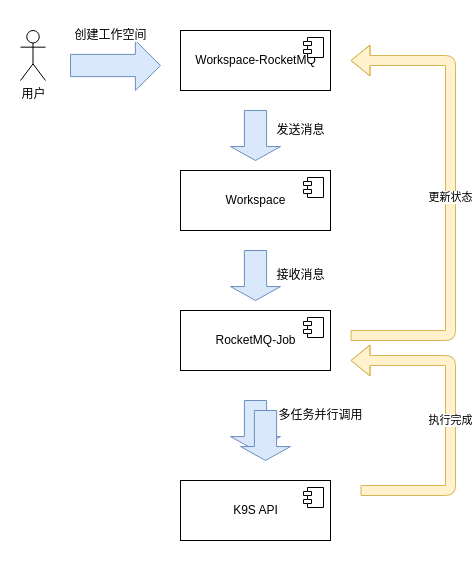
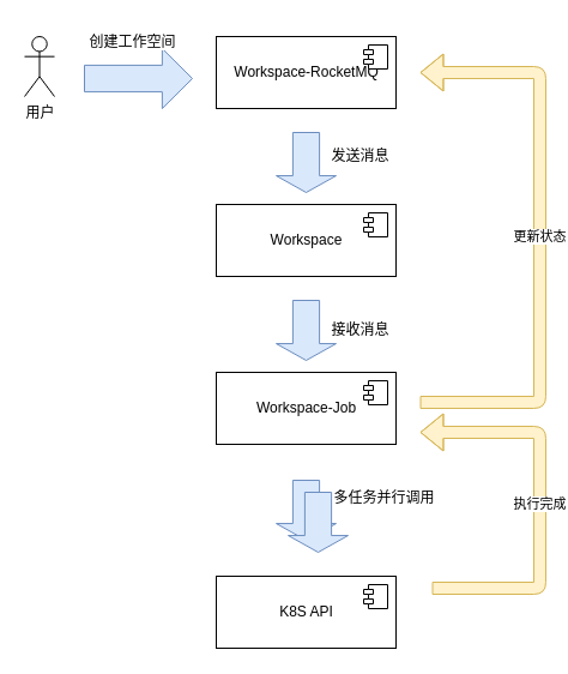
- <mxCell id="4" value="RocketMQ-Job" style="html=1;dropTarget=0;" parent="1" vertex="1"><mxGeometry x="180" y="310" width="150" height="60" as="geometry" /></mxCell>
+ <mxCell id="4" value="Workspace-Job" style="html=1;dropTarget=0;" parent="1" vertex="1"><mxGeometry x="180" y="310" width="150" height="60" as="geometry" /></mxCell>
- <mxCell id="10" value="K9S API" style="html=1;dropTarget=0;" parent="1" vertex="1"><mxGeometry x="180" y="480" width="150" height="60" as="geometry" /></mxCell>
+ <mxCell id="10" value="K8S API" style="html=1;dropTarget=0;" parent="1" vertex="1"><mxGeometry x="180" y="480" width="150" height="60" as="geometry" /></mxCell>
